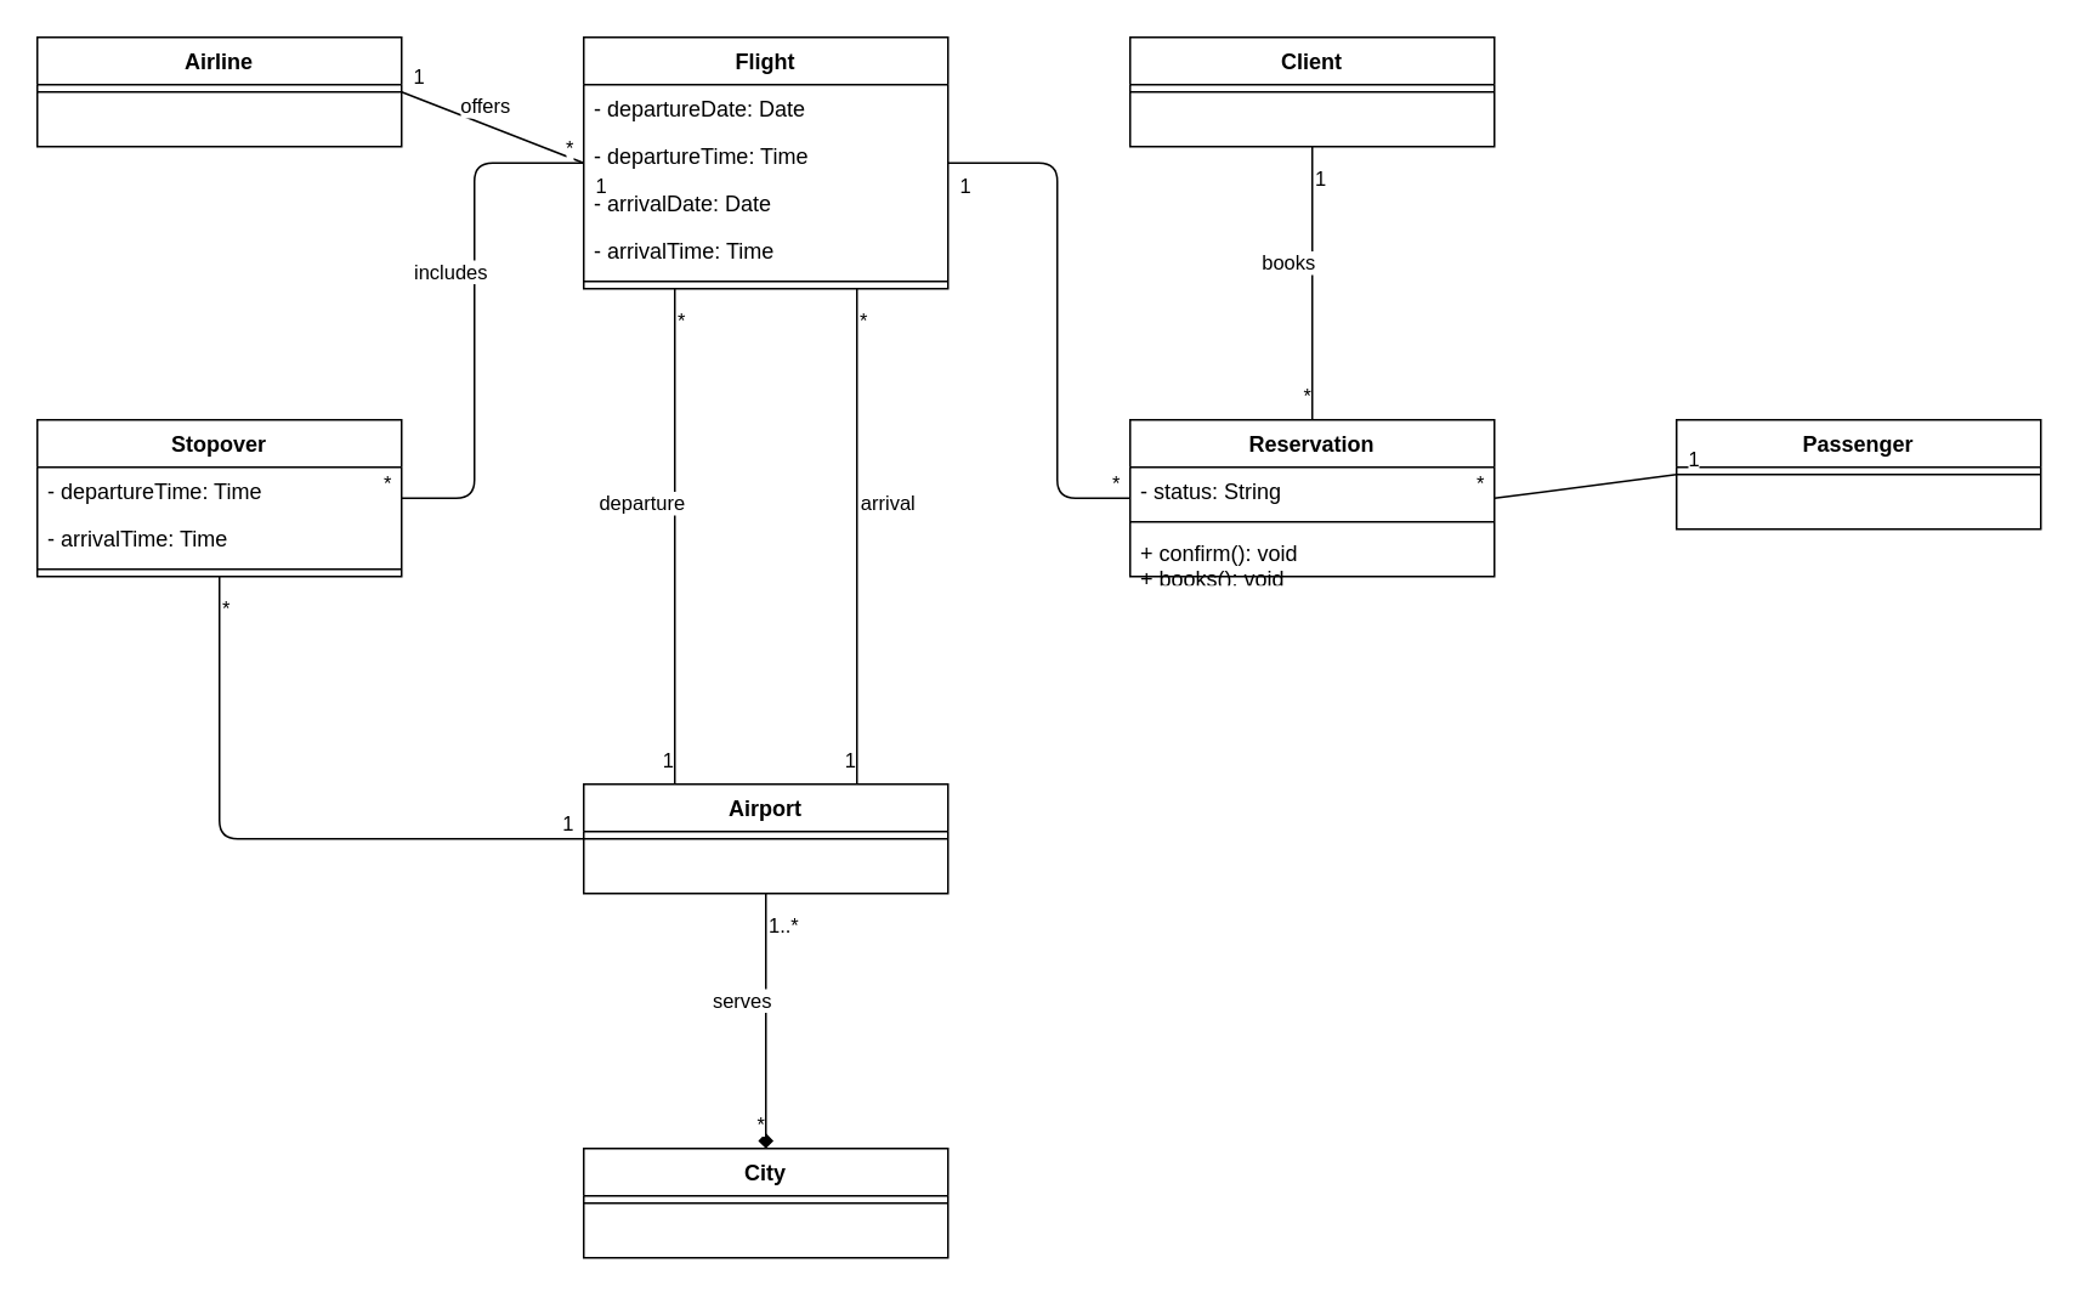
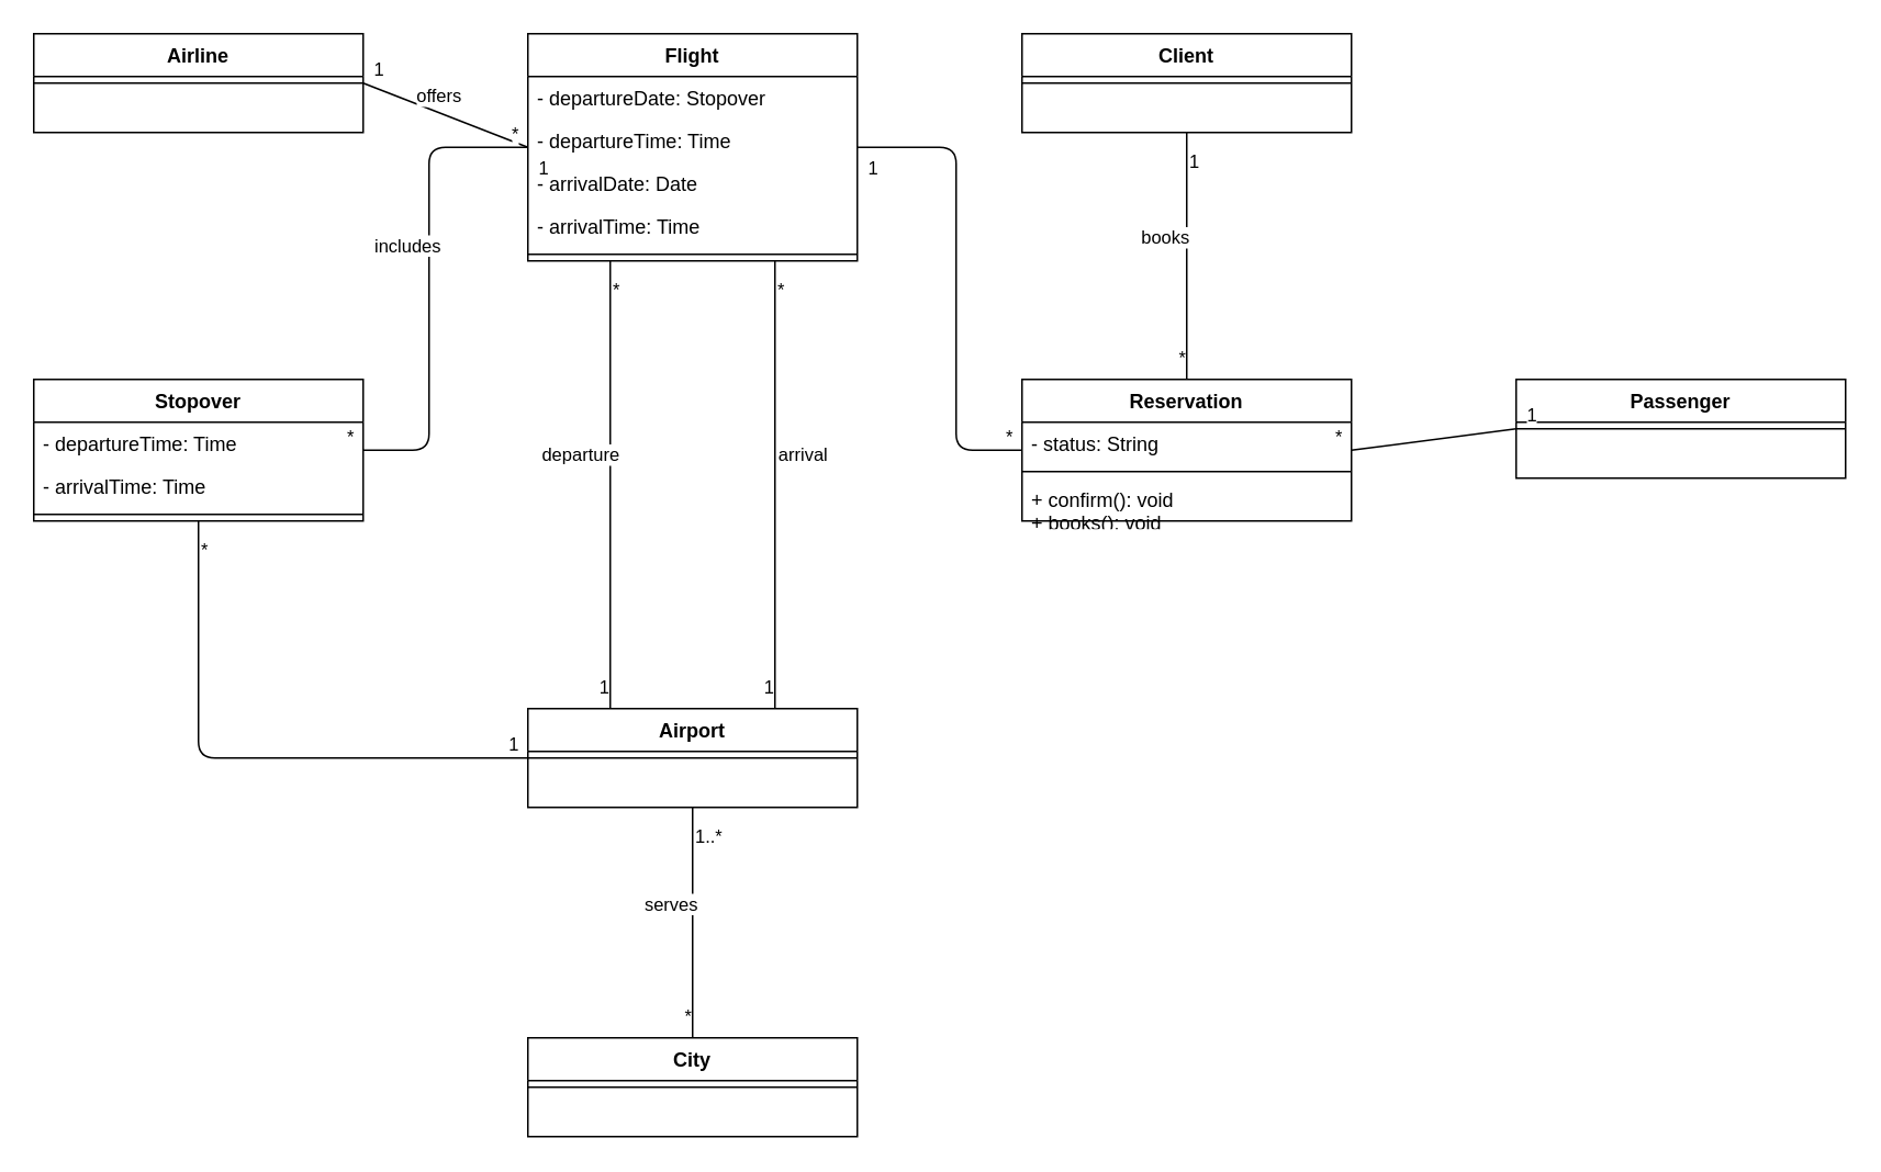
- <mxCell id="6" value="- departureDate: Date" style="text;strokeColor=none;fillColor=none;align=left;verticalAlign=top;spacingLeft=4;spacingRight=4;overflow=hidden;rotatable=0;points=[[0,0.5],[1,0.5]];portConstraint=eastwest;" vertex="1" parent="5"><mxGeometry y="26" width="200" height="26" as="geometry" /></mxCell>
+ <mxCell id="6" value="- departureDate: Stopover" style="text;strokeColor=none;fillColor=none;align=left;verticalAlign=top;spacingLeft=4;spacingRight=4;overflow=hidden;rotatable=0;points=[[0,0.5],[1,0.5]];portConstraint=eastwest;" vertex="1" parent="5"><mxGeometry y="26" width="200" height="26" as="geometry" /></mxCell>
- <mxCell id="60" value="" style="endArrow=diamond;html=1;exitX=0.5;exitY=1;exitDx=0;exitDy=0;entryX=0.5;entryY=0;entryDx=0;entryDy=0;" edge="1" parent="1" source="21" target="28"><mxGeometry width="160" relative="1" as="geometry"><mxPoint x="420" y="500" as="sourcePoint" /><mxPoint x="420" y="620" as="targetPoint" /></mxGeometry></mxCell>
+ <mxCell id="60" value="" style="endArrow=none;html=1;exitX=0.5;exitY=1;exitDx=0;exitDy=0;entryX=0.5;entryY=0;entryDx=0;entryDy=0;" edge="1" parent="1" source="21" target="28"><mxGeometry width="160" relative="1" as="geometry"><mxPoint x="420" y="500" as="sourcePoint" /><mxPoint x="420" y="620" as="targetPoint" /></mxGeometry></mxCell>
